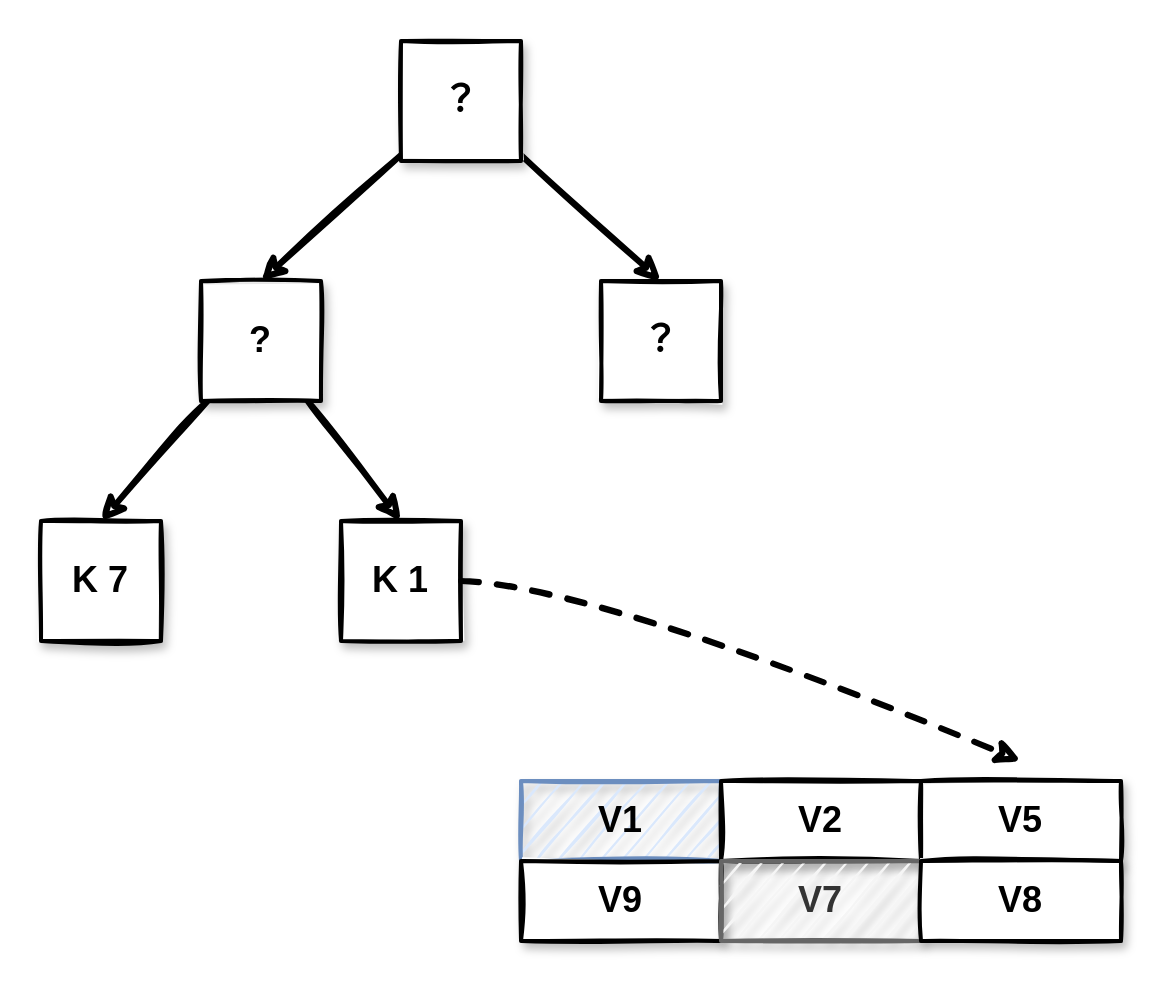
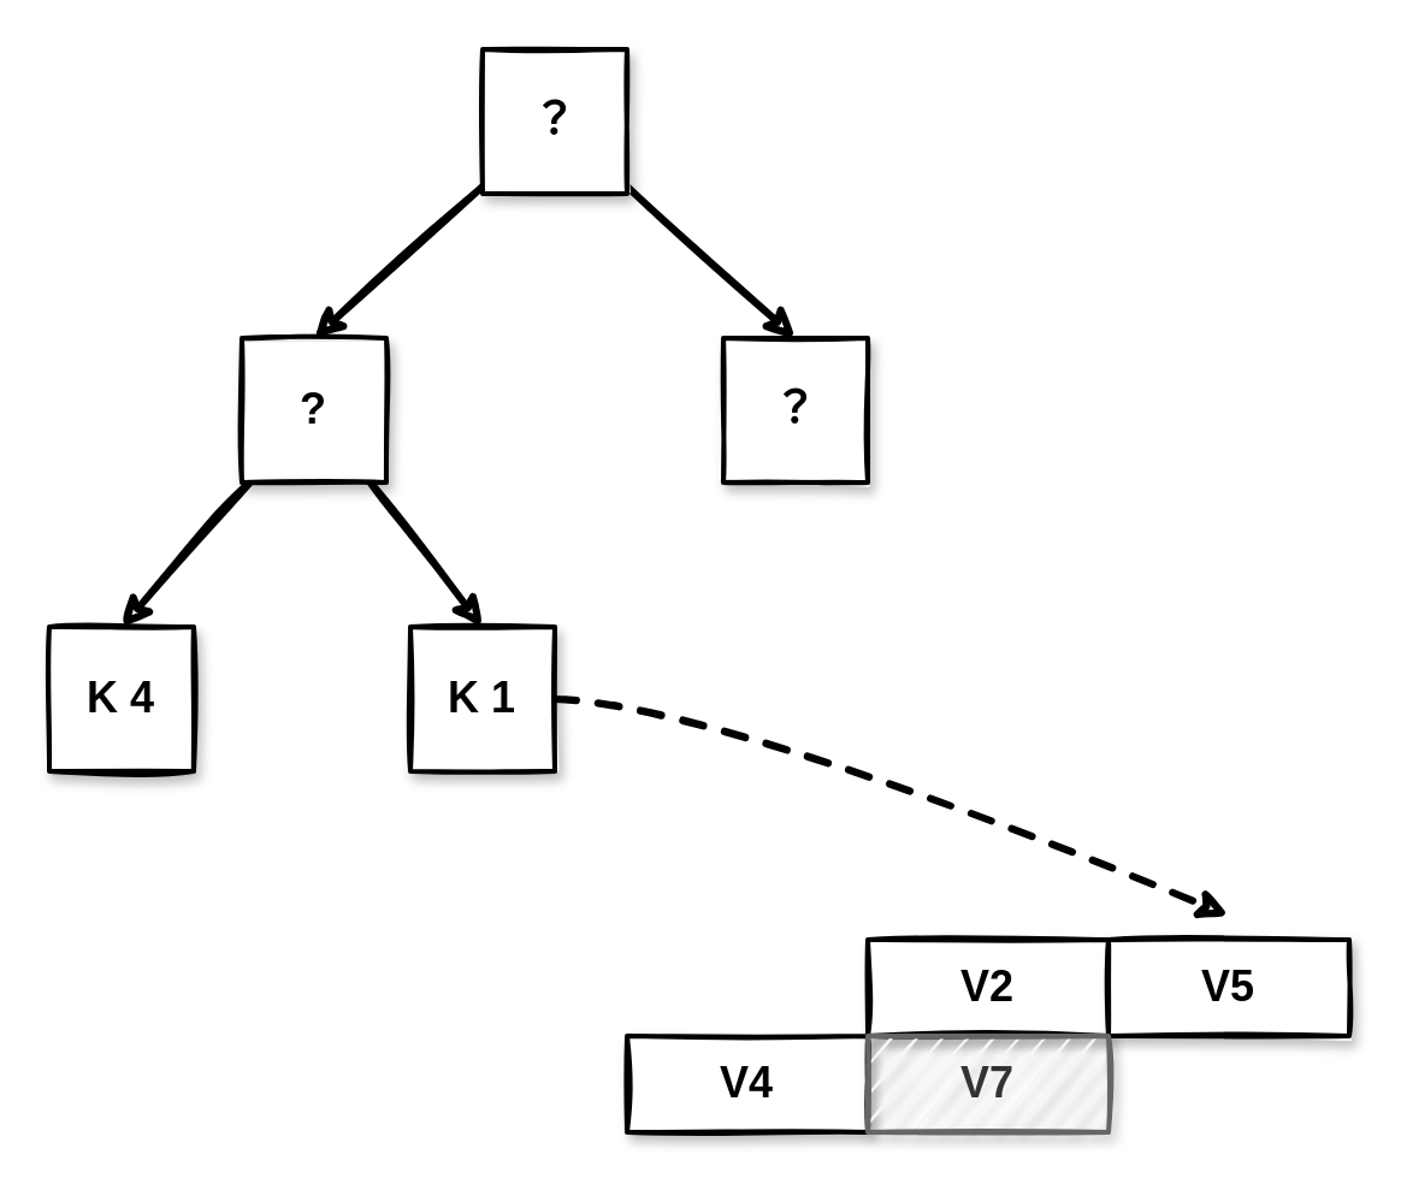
- <mxCell id="9" value="&lt;b&gt;&lt;font style=&quot;font-size: 18px;&quot;&gt;K 7&lt;/font&gt;&lt;/b&gt;" style="whiteSpace=wrap;html=1;aspect=fixed;strokeWidth=2;shadow=1;sketch=1;" vertex="1" parent="1"><mxGeometry x="20" y="260" width="60" height="60" as="geometry" /></mxCell>
+ <mxCell id="9" value="&lt;b&gt;&lt;font style=&quot;font-size: 18px;&quot;&gt;K 4&lt;/font&gt;&lt;/b&gt;" style="whiteSpace=wrap;html=1;aspect=fixed;strokeWidth=2;shadow=1;sketch=1;" vertex="1" parent="1"><mxGeometry x="20" y="260" width="60" height="60" as="geometry" /></mxCell>
- <mxCell id="12" value="&lt;b&gt;&lt;font style=&quot;font-size: 18px;&quot;&gt;V1&lt;/font&gt;&lt;/b&gt;" style="rounded=0;whiteSpace=wrap;html=1;shadow=1;sketch=1;strokeWidth=2;fillColor=#dae8fc;strokeColor=#6c8ebf;" vertex="1" parent="11"><mxGeometry width="100" height="40" as="geometry" /></mxCell>
- <mxCell id="16" value="&lt;b&gt;&lt;font style=&quot;font-size: 18px;&quot;&gt;V9&lt;/font&gt;&lt;/b&gt;" style="rounded=0;whiteSpace=wrap;html=1;shadow=1;sketch=1;strokeWidth=2;" vertex="1" parent="15"><mxGeometry width="100" height="40" as="geometry" /></mxCell>
+ <mxCell id="16" value="&lt;b&gt;&lt;font style=&quot;font-size: 18px;&quot;&gt;V4&lt;/font&gt;&lt;/b&gt;" style="rounded=0;whiteSpace=wrap;html=1;shadow=1;sketch=1;strokeWidth=2;" vertex="1" parent="15"><mxGeometry width="100" height="40" as="geometry" /></mxCell>
- <mxCell id="18" value="&lt;span style=&quot;font-size: 18px;&quot;&gt;&lt;b&gt;V8&lt;/b&gt;&lt;/span&gt;" style="rounded=0;whiteSpace=wrap;html=1;shadow=1;sketch=1;strokeWidth=2;" vertex="1" parent="15"><mxGeometry x="200" width="100" height="40" as="geometry" /></mxCell>
